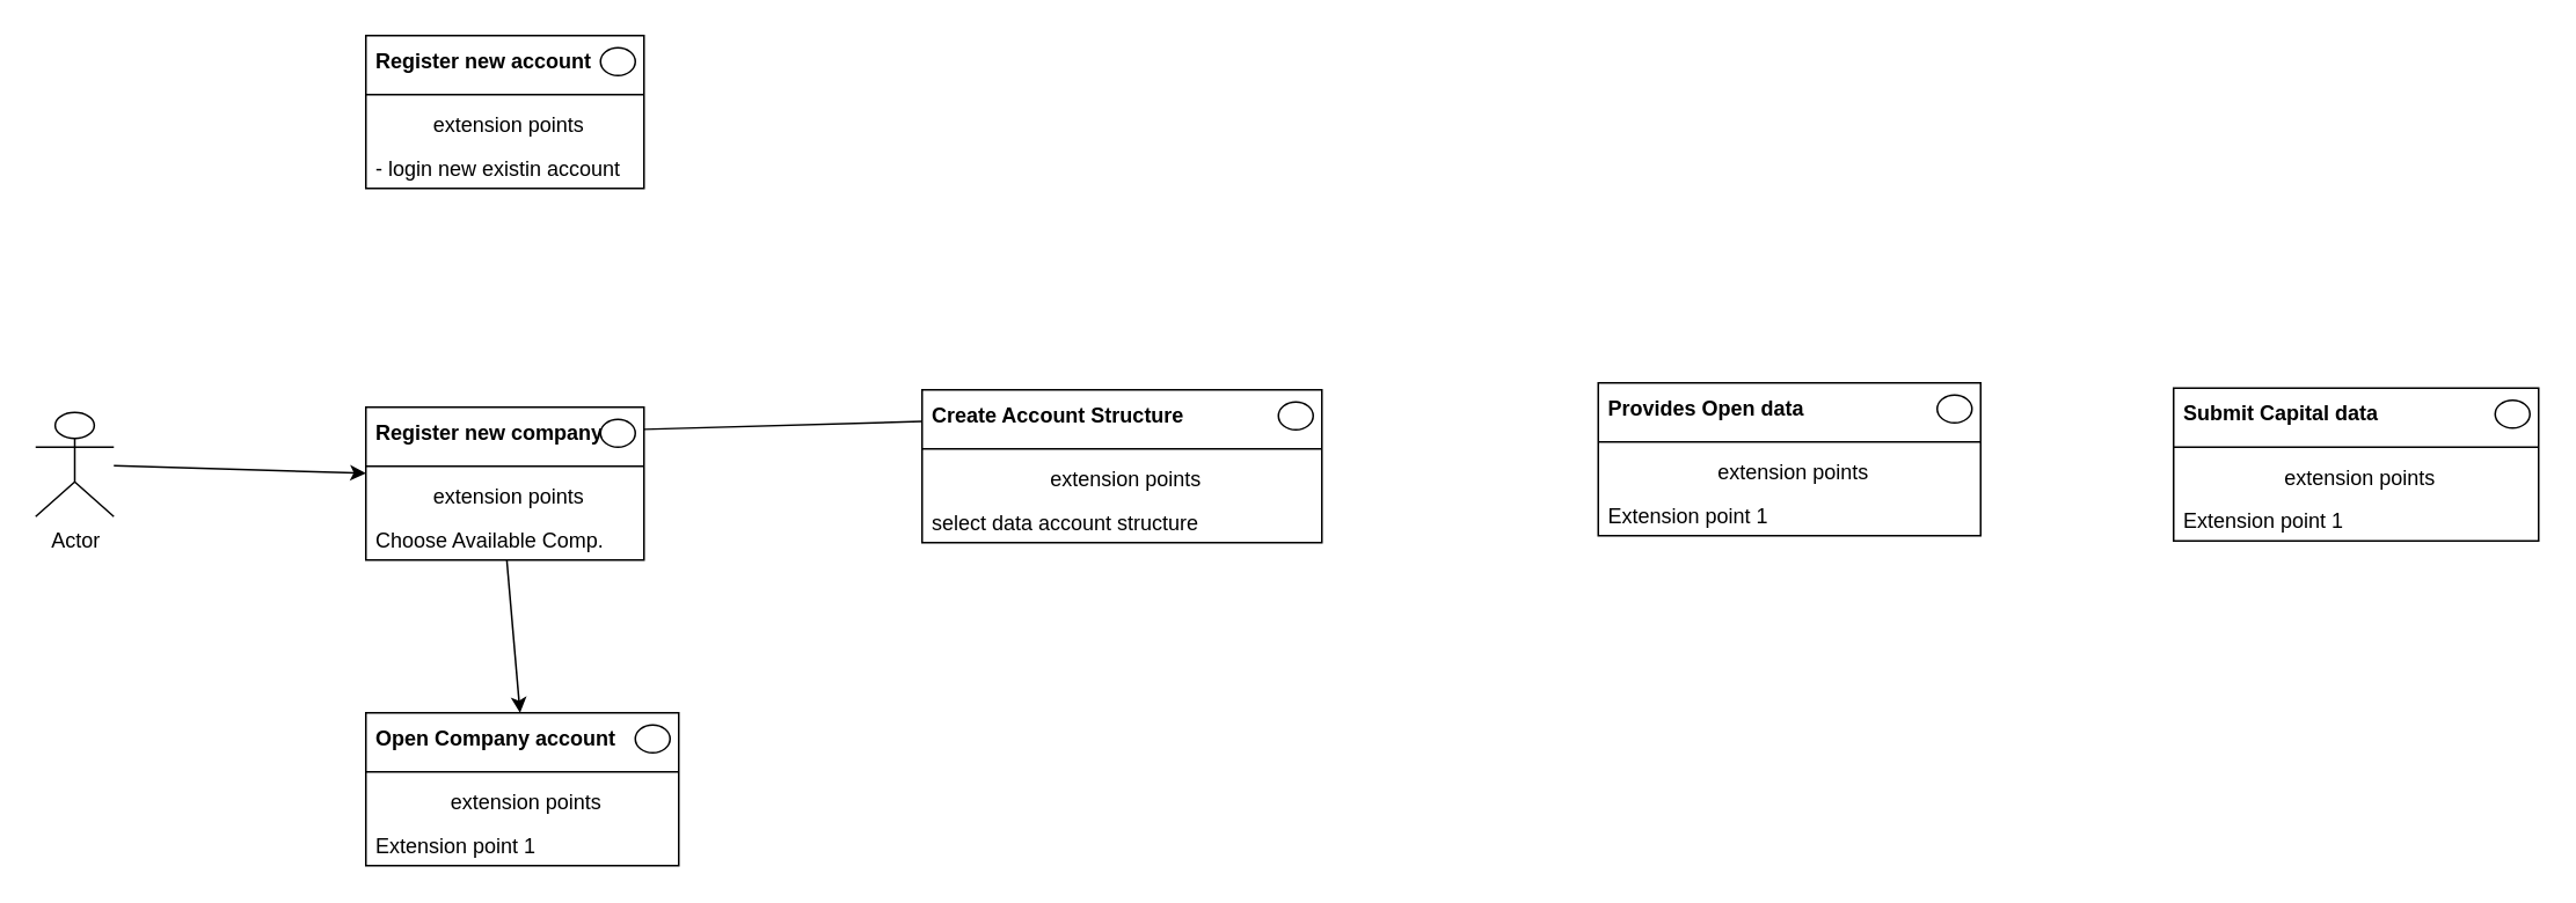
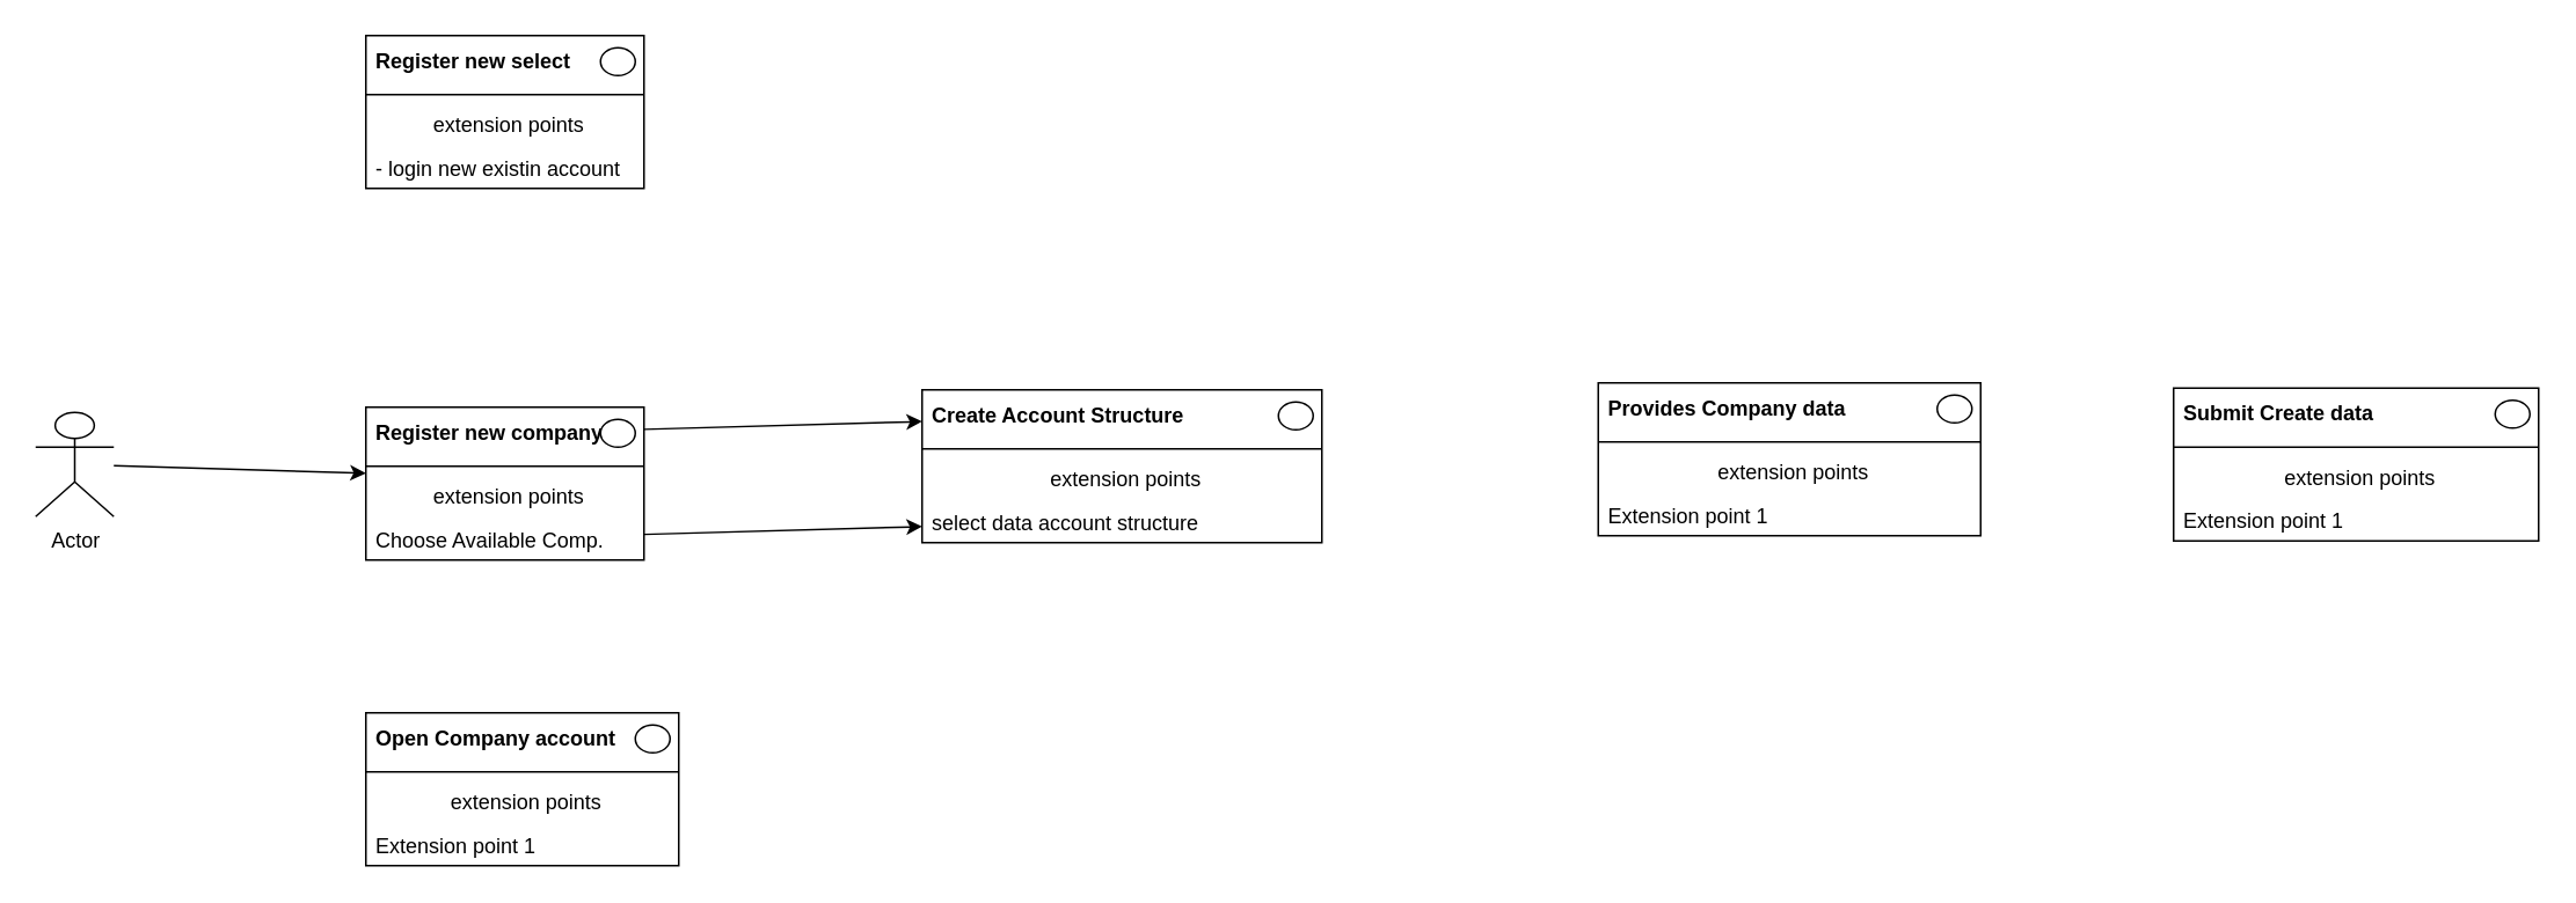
- <mxCell id="3" value="Register new account" style="html=1;align=left;spacingLeft=4;verticalAlign=middle;strokeColor=none;fillColor=none;fontStyle=1" vertex="1" parent="2"><mxGeometry width="160" height="30" as="geometry" /></mxCell>
+ <mxCell id="3" value="Register new select" style="html=1;align=left;spacingLeft=4;verticalAlign=middle;strokeColor=none;fillColor=none;fontStyle=1" vertex="1" parent="2"><mxGeometry width="160" height="30" as="geometry" /></mxCell>
- <mxCell id="31" value="Provides Open data" style="html=1;align=left;spacingLeft=4;verticalAlign=middle;strokeColor=none;fillColor=none;fontStyle=1" vertex="1" parent="30"><mxGeometry width="220" height="30" as="geometry" /></mxCell>
+ <mxCell id="31" value="Provides Company data" style="html=1;align=left;spacingLeft=4;verticalAlign=middle;strokeColor=none;fillColor=none;fontStyle=1" vertex="1" parent="30"><mxGeometry width="220" height="30" as="geometry" /></mxCell>
- <mxCell id="37" value="Submit Capital data" style="html=1;align=left;spacingLeft=4;verticalAlign=middle;strokeColor=none;fillColor=none;fontStyle=1" vertex="1" parent="36"><mxGeometry width="210" height="30" as="geometry" /></mxCell>
+ <mxCell id="37" value="Submit Create data" style="html=1;align=left;spacingLeft=4;verticalAlign=middle;strokeColor=none;fillColor=none;fontStyle=1" vertex="1" parent="36"><mxGeometry width="210" height="30" as="geometry" /></mxCell>
- <mxCell id="20" style="edgeStyle=none;html=1;endArrow=none;" edge="1" parent="1" source="9" target="15"><mxGeometry relative="1" as="geometry" /></mxCell>
+ <mxCell id="20" style="edgeStyle=none;html=1;" edge="1" parent="1" source="9" target="15"><mxGeometry relative="1" as="geometry" /></mxCell>
- <mxCell id="29" style="edgeStyle=none;html=1;" edge="1" parent="1" source="13" target="24"><mxGeometry relative="1" as="geometry" /></mxCell>
+ <mxCell id="29" style="edgeStyle=none;html=1;" edge="1" parent="1" source="13" target="19"><mxGeometry relative="1" as="geometry" /></mxCell>
